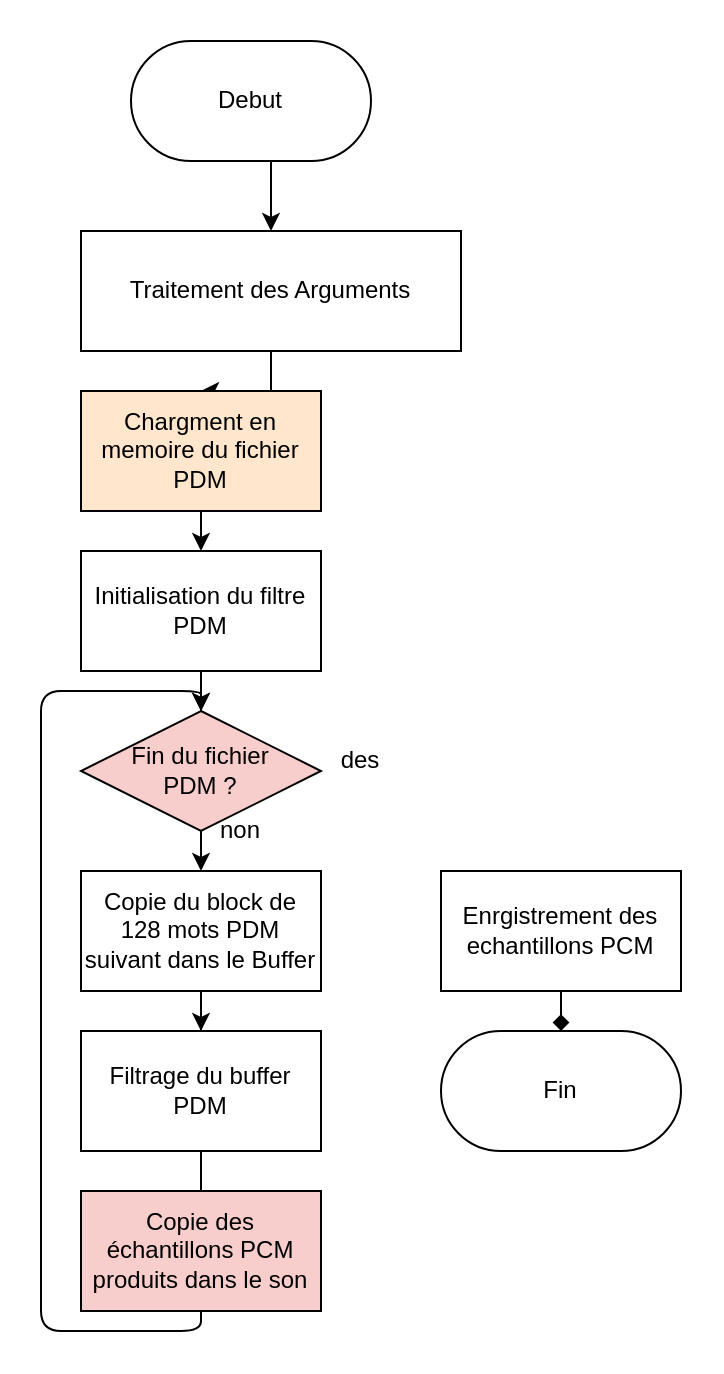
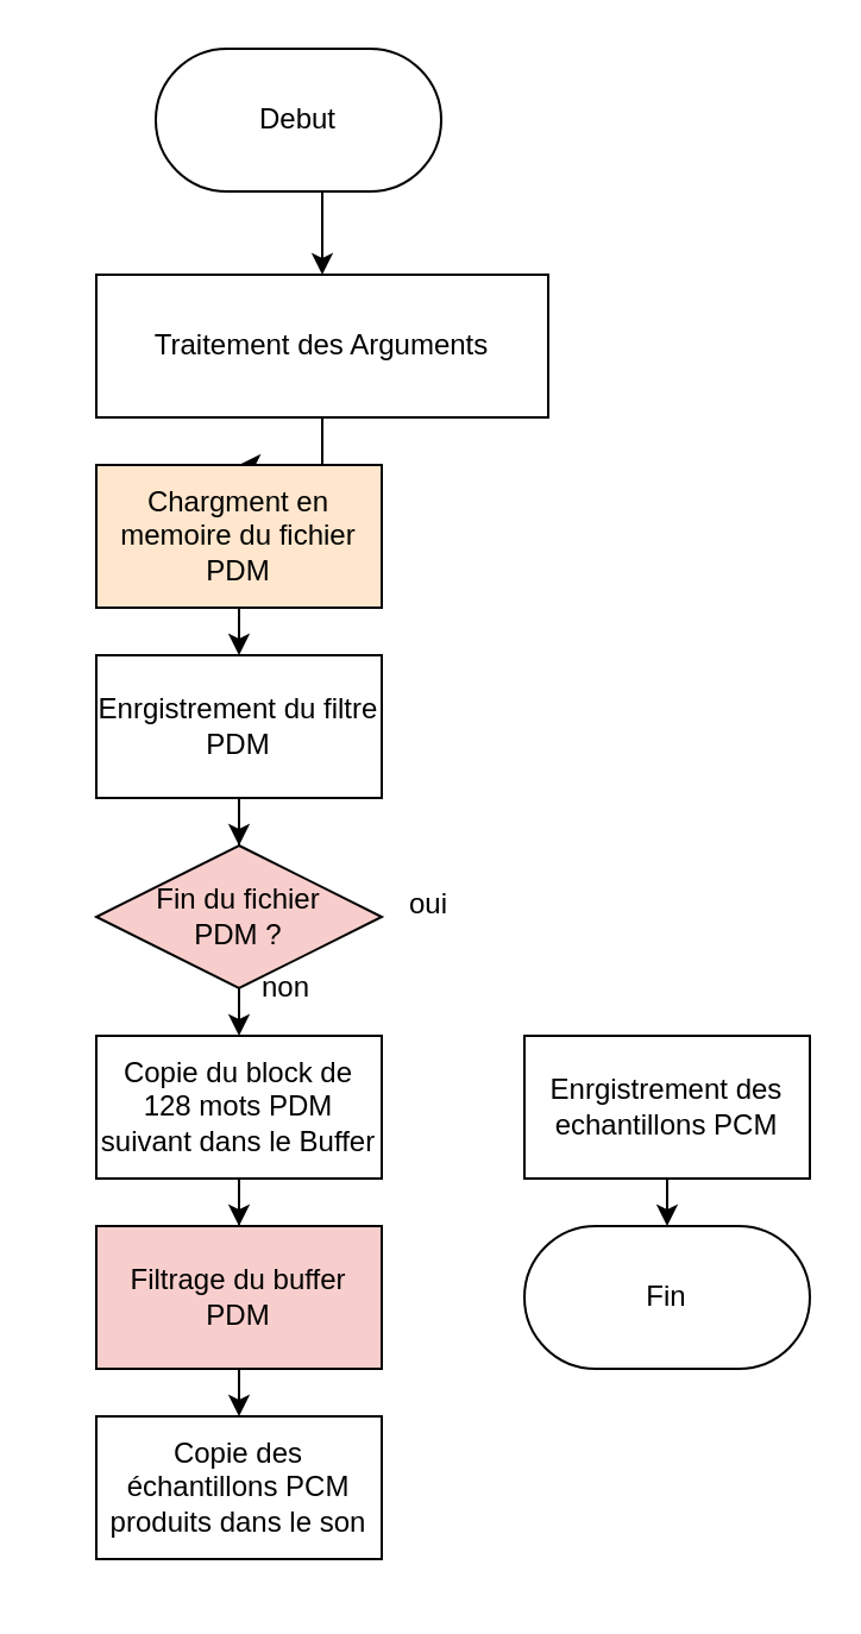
- <mxCell id="9" value="Initialisation du filtre PDM" style="rounded=0;whiteSpace=wrap;html=1;" vertex="1" parent="1"><mxGeometry x="40" y="275" width="120" height="60" as="geometry" /></mxCell>
+ <mxCell id="9" value="Enrgistrement du filtre PDM" style="rounded=0;whiteSpace=wrap;html=1;" vertex="1" parent="1"><mxGeometry x="40" y="275" width="120" height="60" as="geometry" /></mxCell>
- <mxCell id="21" value="des" style="text;html=1;strokeColor=none;fillColor=none;align=center;verticalAlign=middle;whiteSpace=wrap;rounded=0;" vertex="1" parent="1"><mxGeometry x="150" y="365" width="60" height="30" as="geometry" /></mxCell>
+ <mxCell id="21" value="oui" style="text;html=1;strokeColor=none;fillColor=none;align=center;verticalAlign=middle;whiteSpace=wrap;rounded=0;" vertex="1" parent="1"><mxGeometry x="150" y="365" width="60" height="30" as="geometry" /></mxCell>
- <mxCell id="18" style="edgeStyle=orthogonalEdgeStyle;rounded=1;orthogonalLoop=1;jettySize=auto;html=1;exitX=0.5;exitY=1;exitDx=0;exitDy=0;entryX=0.5;entryY=0;entryDx=0;entryDy=0;endArrow=diamond;" edge="1" parent="1" source="19" target="20"><mxGeometry relative="1" as="geometry" /></mxCell>
+ <mxCell id="18" style="edgeStyle=orthogonalEdgeStyle;rounded=1;orthogonalLoop=1;jettySize=auto;html=1;exitX=0.5;exitY=1;exitDx=0;exitDy=0;entryX=0.5;entryY=0;entryDx=0;entryDy=0;" edge="1" parent="1" source="19" target="20"><mxGeometry relative="1" as="geometry" /></mxCell>
- <mxCell id="16" style="edgeStyle=orthogonalEdgeStyle;rounded=1;orthogonalLoop=1;jettySize=auto;html=1;exitX=0.5;exitY=1;exitDx=0;exitDy=0;entryX=0.5;entryY=0;entryDx=0;entryDy=0;" edge="1" parent="1" source="17" target="11"><mxGeometry relative="1" as="geometry"><Array as="points"><mxPoint x="100" y="665" /><mxPoint x="20" y="665" /><mxPoint x="20" y="345" /><mxPoint x="100" y="345" /></Array></mxGeometry></mxCell>
- <mxCell id="15" value="Filtrage du buffer PDM" style="rounded=0;whiteSpace=wrap;html=1;" vertex="1" parent="1"><mxGeometry x="40" y="515" width="120" height="60" as="geometry" /></mxCell>
+ <mxCell id="15" value="Filtrage du buffer PDM" style="rounded=0;whiteSpace=wrap;html=1;fillColor=#f8cecc;" vertex="1" parent="1"><mxGeometry x="40" y="515" width="120" height="60" as="geometry" /></mxCell>
- <mxCell id="14" style="edgeStyle=orthogonalEdgeStyle;rounded=0;orthogonalLoop=1;jettySize=auto;html=1;exitX=0.5;exitY=1;exitDx=0;exitDy=0;entryX=0.5;entryY=0;entryDx=0;entryDy=0;endArrow=none;" edge="1" parent="1" source="15" target="17"><mxGeometry relative="1" as="geometry" /></mxCell>
+ <mxCell id="14" style="edgeStyle=orthogonalEdgeStyle;rounded=0;orthogonalLoop=1;jettySize=auto;html=1;exitX=0.5;exitY=1;exitDx=0;exitDy=0;entryX=0.5;entryY=0;entryDx=0;entryDy=0;" edge="1" parent="1" source="15" target="17"><mxGeometry relative="1" as="geometry" /></mxCell>
- <mxCell id="17" value="Copie des échantillons PCM produits dans le son" style="rounded=0;whiteSpace=wrap;html=1;fillColor=#f8cecc;" vertex="1" parent="1"><mxGeometry x="40" y="595" width="120" height="60" as="geometry" /></mxCell>
+ <mxCell id="17" value="Copie des échantillons PCM produits dans le son" style="rounded=0;whiteSpace=wrap;html=1;" vertex="1" parent="1"><mxGeometry x="40" y="595" width="120" height="60" as="geometry" /></mxCell>
